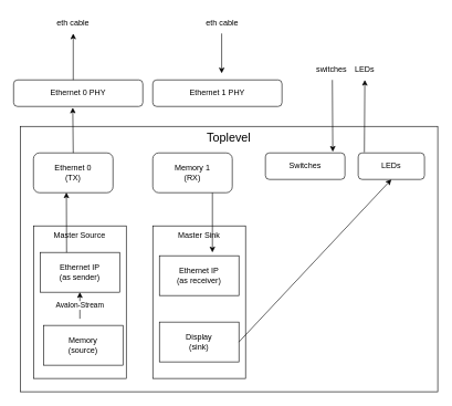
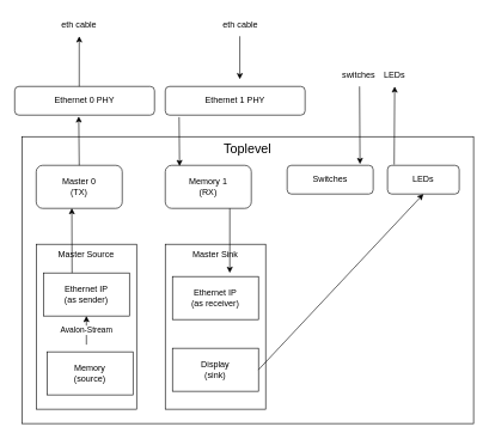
+ <mxCell id="25" value="" style="endArrow=classic;html=1;rounded=0;exitX=0.099;exitY=1.069;exitDx=0;exitDy=0;exitPerimeter=0;entryX=0.166;entryY=0.017;entryDx=0;entryDy=0;entryPerimeter=0;" parent="1" source="24" target="22" edge="1"><mxGeometry width="50" height="50" relative="1" as="geometry"><mxPoint x="250" y="180" as="sourcePoint" /><mxPoint x="300" y="130" as="targetPoint" /></mxGeometry></mxCell>
- <mxCell id="21" value="Ethernet 0&lt;div&gt;(TX)&lt;/div&gt;" style="rounded=1;whiteSpace=wrap;html=1;" parent="1" vertex="1"><mxGeometry x="50" y="230" width="120" height="60" as="geometry" /></mxCell>
+ <mxCell id="21" value="Master 0&lt;div&gt;(TX)&lt;/div&gt;" style="rounded=1;whiteSpace=wrap;html=1;" parent="1" vertex="1"><mxGeometry x="50" y="230" width="120" height="60" as="geometry" /></mxCell>
